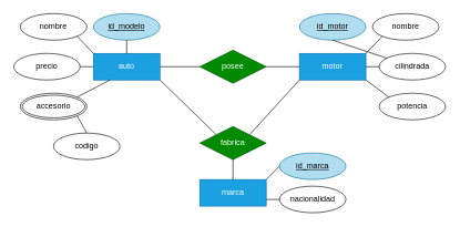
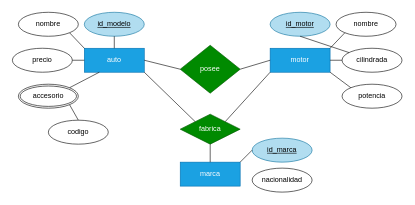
- <mxCell id="16" value="posee" style="shape=rhombus;perimeter=rhombusPerimeter;whiteSpace=wrap;html=1;align=center;fillColor=#008a00;fontColor=#ffffff;strokeColor=#005700;" vertex="1" parent="1"><mxGeometry x="300" y="75" width="100" height="50" as="geometry" /></mxCell>
+ <mxCell id="16" value="posee" style="shape=rhombus;perimeter=rhombusPerimeter;whiteSpace=wrap;html=1;align=center;fillColor=#008a00;fontColor=#ffffff;strokeColor=#005700;" vertex="1" parent="1"><mxGeometry x="300" y="75" width="100" height="80" as="geometry" /></mxCell>
- <mxCell id="31" value="" style="endArrow=none;html=1;rounded=0;exitX=1;exitY=0.75;exitDx=0;exitDy=0;entryX=0;entryY=0.5;entryDx=0;entryDy=0;" edge="1" parent="1" source="11" target="10"><mxGeometry relative="1" as="geometry"><mxPoint x="475" y="510" as="sourcePoint" /><mxPoint x="635" y="510" as="targetPoint" /></mxGeometry></mxCell>
